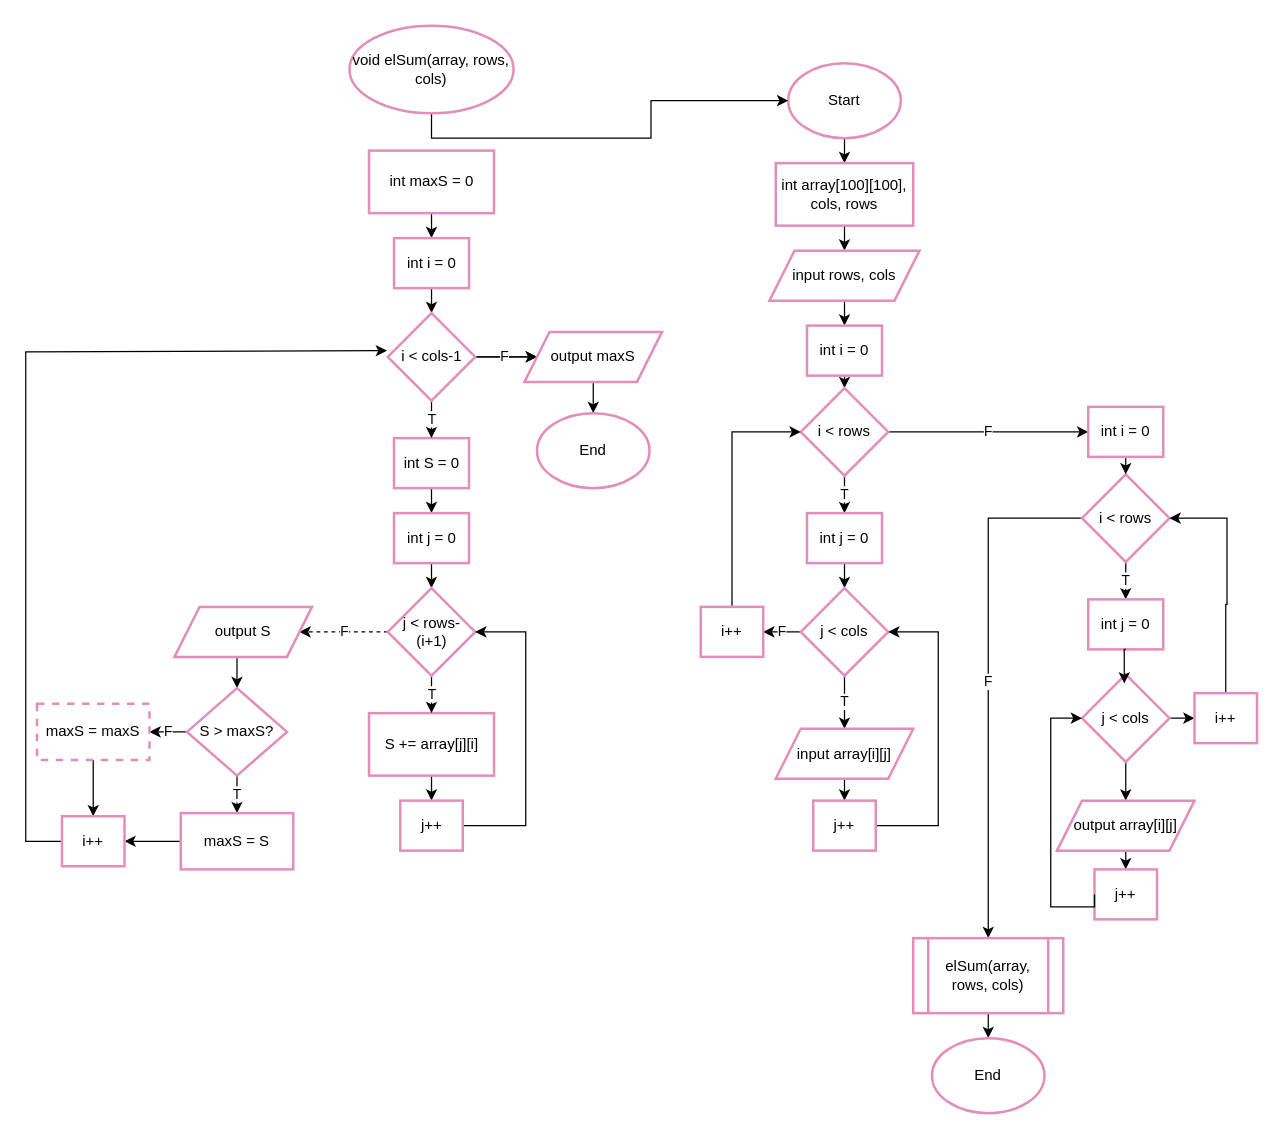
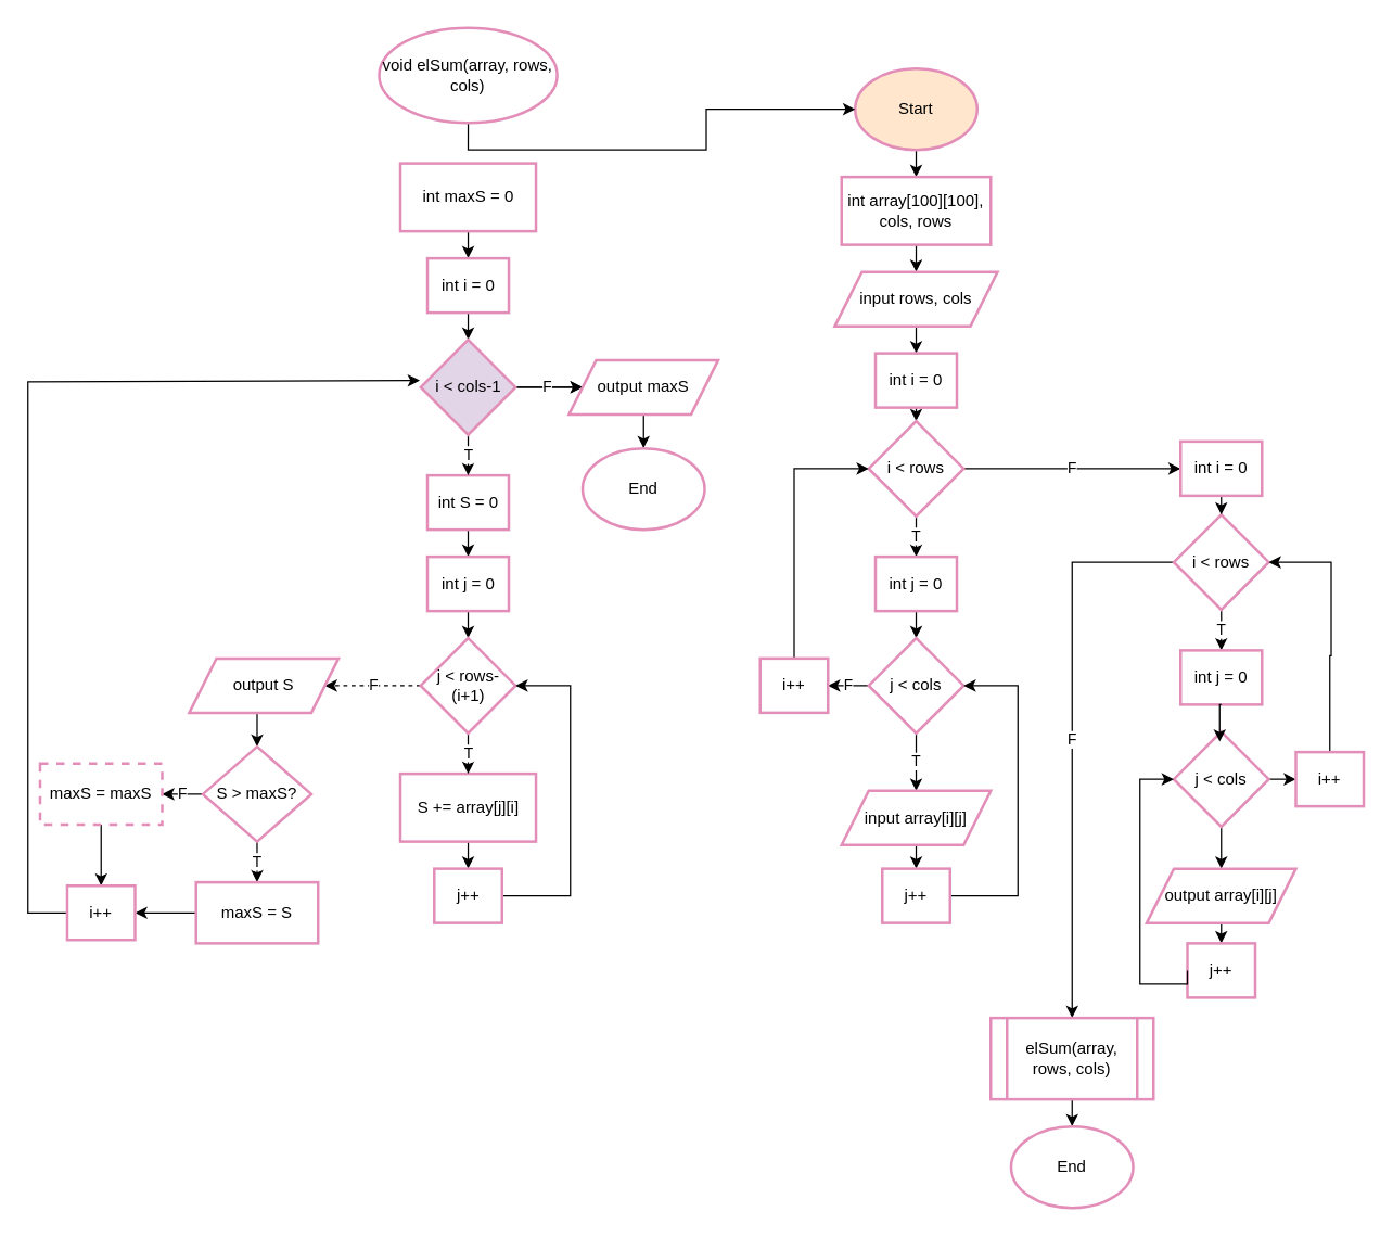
- <mxCell id="3" value="Start" style="ellipse;whiteSpace=wrap;html=1;strokeColor=#E38EB9;strokeWidth=2;" vertex="1" parent="1"><mxGeometry x="630" y="50" width="90" height="60" as="geometry" /></mxCell>
+ <mxCell id="3" value="Start" style="ellipse;whiteSpace=wrap;html=1;strokeColor=#E38EB9;strokeWidth=2;fillColor=#ffe6cc;" vertex="1" parent="1"><mxGeometry x="630" y="50" width="90" height="60" as="geometry" /></mxCell>
- <mxCell id="19" value="i &amp;lt; cols-1" style="rhombus;whiteSpace=wrap;html=1;strokeColor=#E38EB9;strokeWidth=2;" vertex="1" parent="1"><mxGeometry x="309.62" y="250" width="70" height="70" as="geometry" /></mxCell>
+ <mxCell id="19" value="i &amp;lt; cols-1" style="rhombus;whiteSpace=wrap;html=1;strokeColor=#E38EB9;strokeWidth=2;fillColor=#e1d5e7;" vertex="1" parent="1"><mxGeometry x="309.62" y="250" width="70" height="70" as="geometry" /></mxCell>
